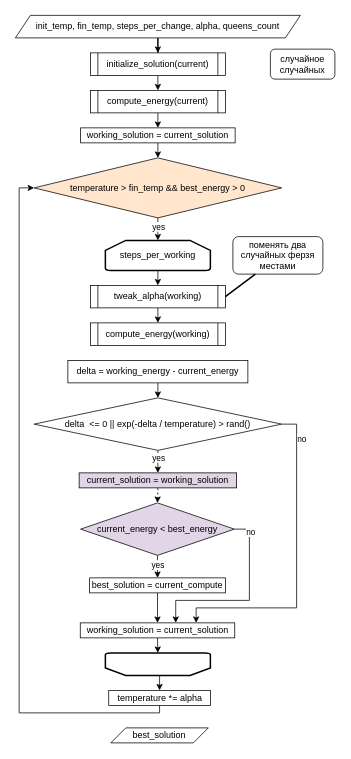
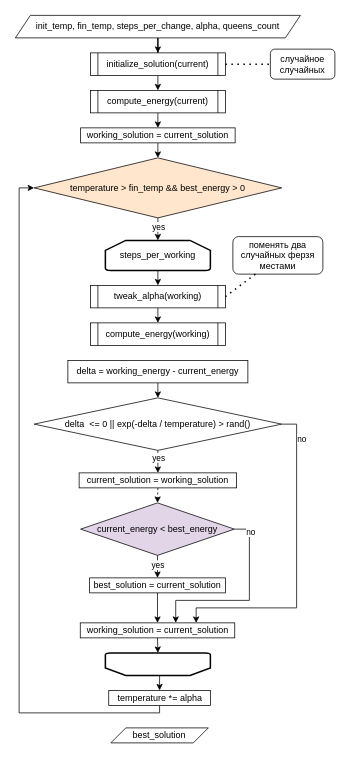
+ <mxCell id="7" value="" style="endArrow=none;dashed=1;html=1;dashPattern=1 3;strokeWidth=2;rounded=0;exitX=1;exitY=0.5;exitDx=0;exitDy=0;entryX=0;entryY=0.5;entryDx=0;entryDy=0;" edge="1" parent="1" source="6" target="8"><mxGeometry width="50" height="50" relative="1" as="geometry"><mxPoint x="250" y="250" as="sourcePoint" /><mxPoint x="300" y="200" as="targetPoint" /></mxGeometry></mxCell>
- <mxCell id="22" value="" style="endArrow=none;dashed=0;html=1;dashPattern=1 3;strokeWidth=2;rounded=0;exitX=1;exitY=0.5;exitDx=0;exitDy=0;entryX=0.25;entryY=1;entryDx=0;entryDy=0;" edge="1" parent="1" source="20" target="21"><mxGeometry width="50" height="50" relative="1" as="geometry"><mxPoint x="353" y="390" as="sourcePoint" /><mxPoint x="413" y="390" as="targetPoint" /></mxGeometry></mxCell>
+ <mxCell id="22" value="" style="endArrow=none;dashed=1;html=1;dashPattern=1 3;strokeWidth=2;rounded=0;exitX=1;exitY=0.5;exitDx=0;exitDy=0;entryX=0.25;entryY=1;entryDx=0;entryDy=0;" edge="1" parent="1" source="20" target="21"><mxGeometry width="50" height="50" relative="1" as="geometry"><mxPoint x="353" y="390" as="sourcePoint" /><mxPoint x="413" y="390" as="targetPoint" /></mxGeometry></mxCell>
- <mxCell id="32" value="current_solution = working_solution" style="rounded=0;whiteSpace=wrap;html=1;fillColor=#e1d5e7;" vertex="1" parent="1"><mxGeometry x="105" y="630" width="210" height="20" as="geometry" /></mxCell>
+ <mxCell id="32" value="current_solution = working_solution" style="rounded=0;whiteSpace=wrap;html=1;" vertex="1" parent="1"><mxGeometry x="105" y="630" width="210" height="20" as="geometry" /></mxCell>
- <mxCell id="41" value="best_solution = current_compute" style="rounded=0;whiteSpace=wrap;html=1;" vertex="1" parent="1"><mxGeometry x="119" y="770" width="181" height="20" as="geometry" /></mxCell>
+ <mxCell id="41" value="best_solution = current_solution" style="rounded=0;whiteSpace=wrap;html=1;" vertex="1" parent="1"><mxGeometry x="119" y="770" width="181" height="20" as="geometry" /></mxCell>
